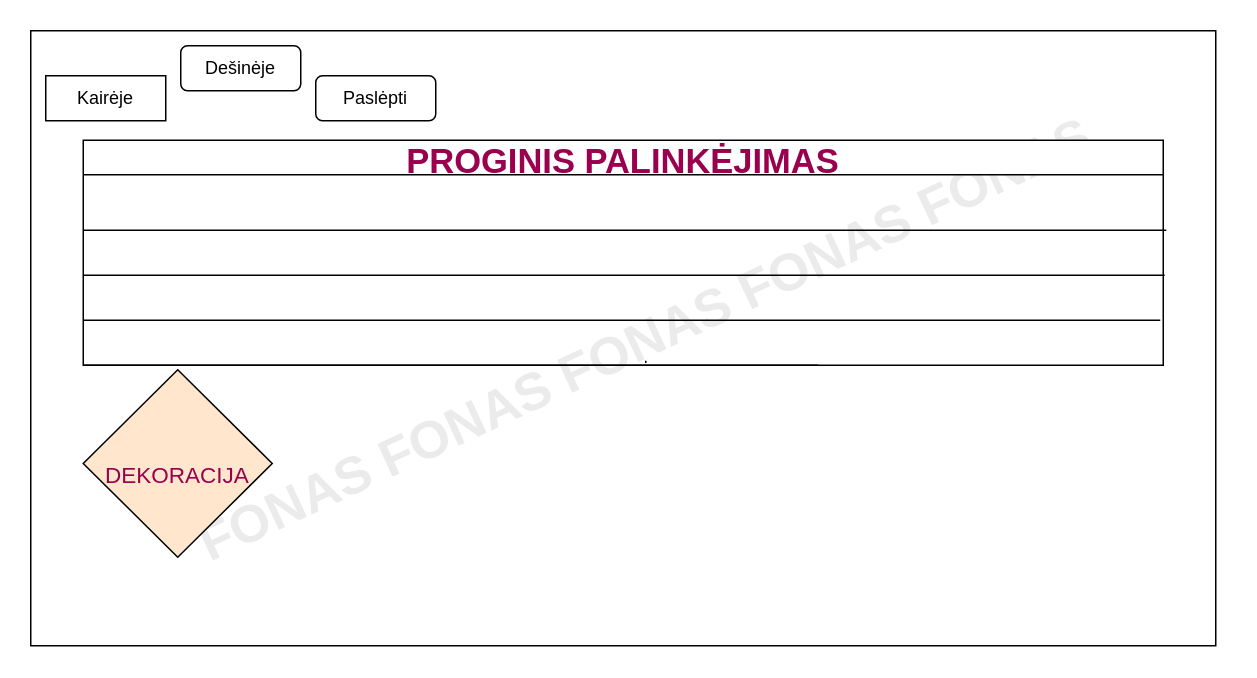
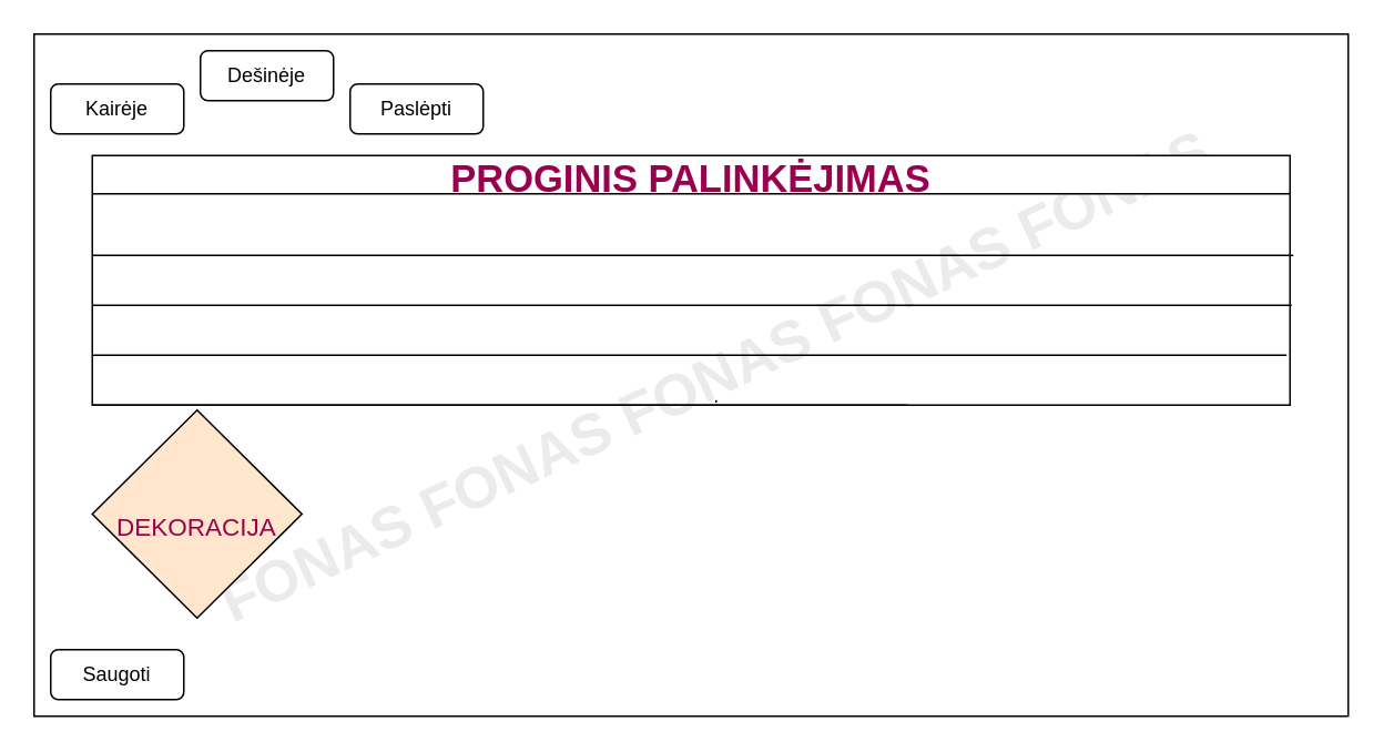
- <mxCell id="3" value="Kairėje" style="whiteSpace=wrap;html=1;rounded=0;" parent="1" vertex="1"><mxGeometry x="30" y="50" width="80" height="30" as="geometry" /></mxCell>
+ <mxCell id="3" value="Kairėje" style="rounded=1;whiteSpace=wrap;html=1;" parent="1" vertex="1"><mxGeometry x="30" y="50" width="80" height="30" as="geometry" /></mxCell>
+ <mxCell id="14" value="Saugoti" style="rounded=1;whiteSpace=wrap;html=1;" parent="1" vertex="1"><mxGeometry x="30" y="390" width="80" height="30" as="geometry" /></mxCell>
